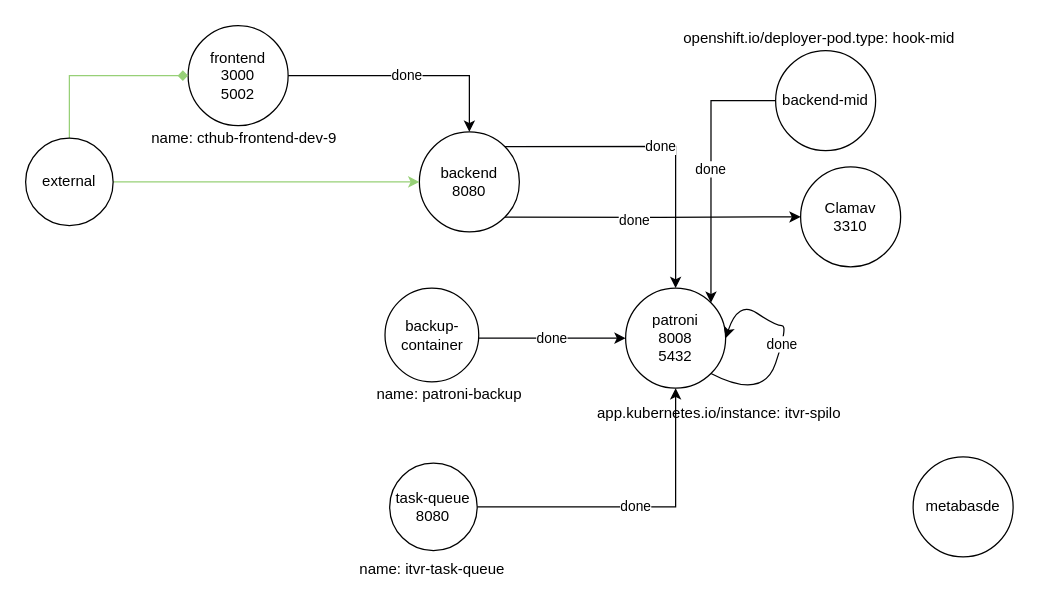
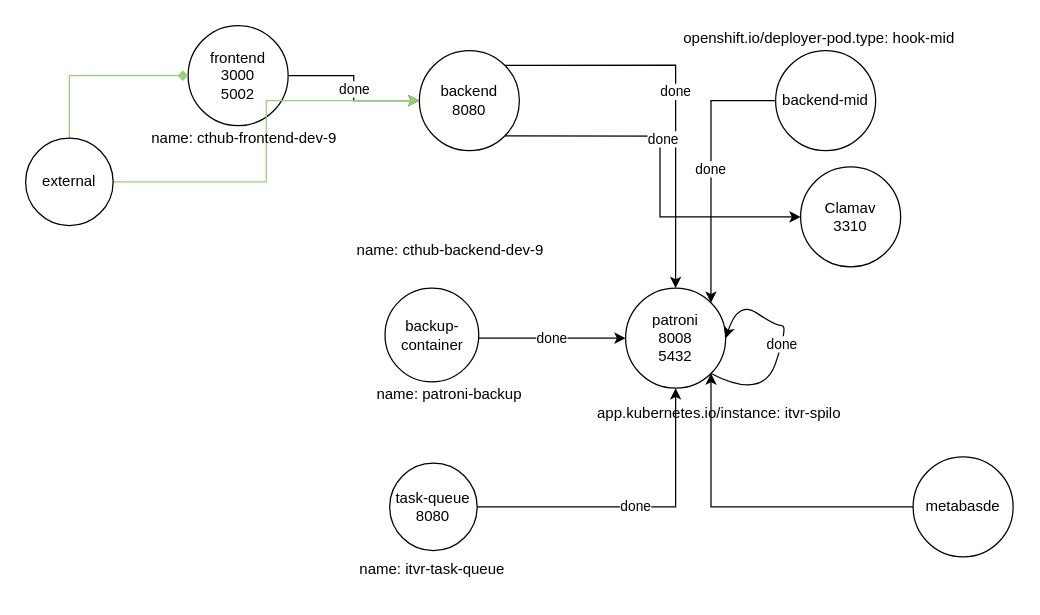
- <mxCell id="7" value="backend&lt;br&gt;8080" style="ellipse;whiteSpace=wrap;html=1;aspect=fixed;" parent="1" vertex="1"><mxGeometry x="335" y="105" width="80" height="80" as="geometry" /></mxCell>
+ <mxCell id="7" value="backend&lt;br&gt;8080" style="ellipse;whiteSpace=wrap;html=1;aspect=fixed;" parent="1" vertex="1"><mxGeometry x="335" y="40" width="80" height="80" as="geometry" /></mxCell>
+ <mxCell id="17" value="name: cthub-backend-dev-9" style="text;html=1;strokeColor=none;fillColor=none;align=center;verticalAlign=middle;whiteSpace=wrap;rounded=0;" parent="1" vertex="1"><mxGeometry x="270" y="190" width="180" height="20" as="geometry" /></mxCell>
+ <mxCell id="26" style="edgeStyle=orthogonalEdgeStyle;rounded=0;orthogonalLoop=1;jettySize=auto;html=1;entryX=1;entryY=1;entryDx=0;entryDy=0;" edge="1" parent="1" source="27" target="8"><mxGeometry relative="1" as="geometry" /></mxCell>
